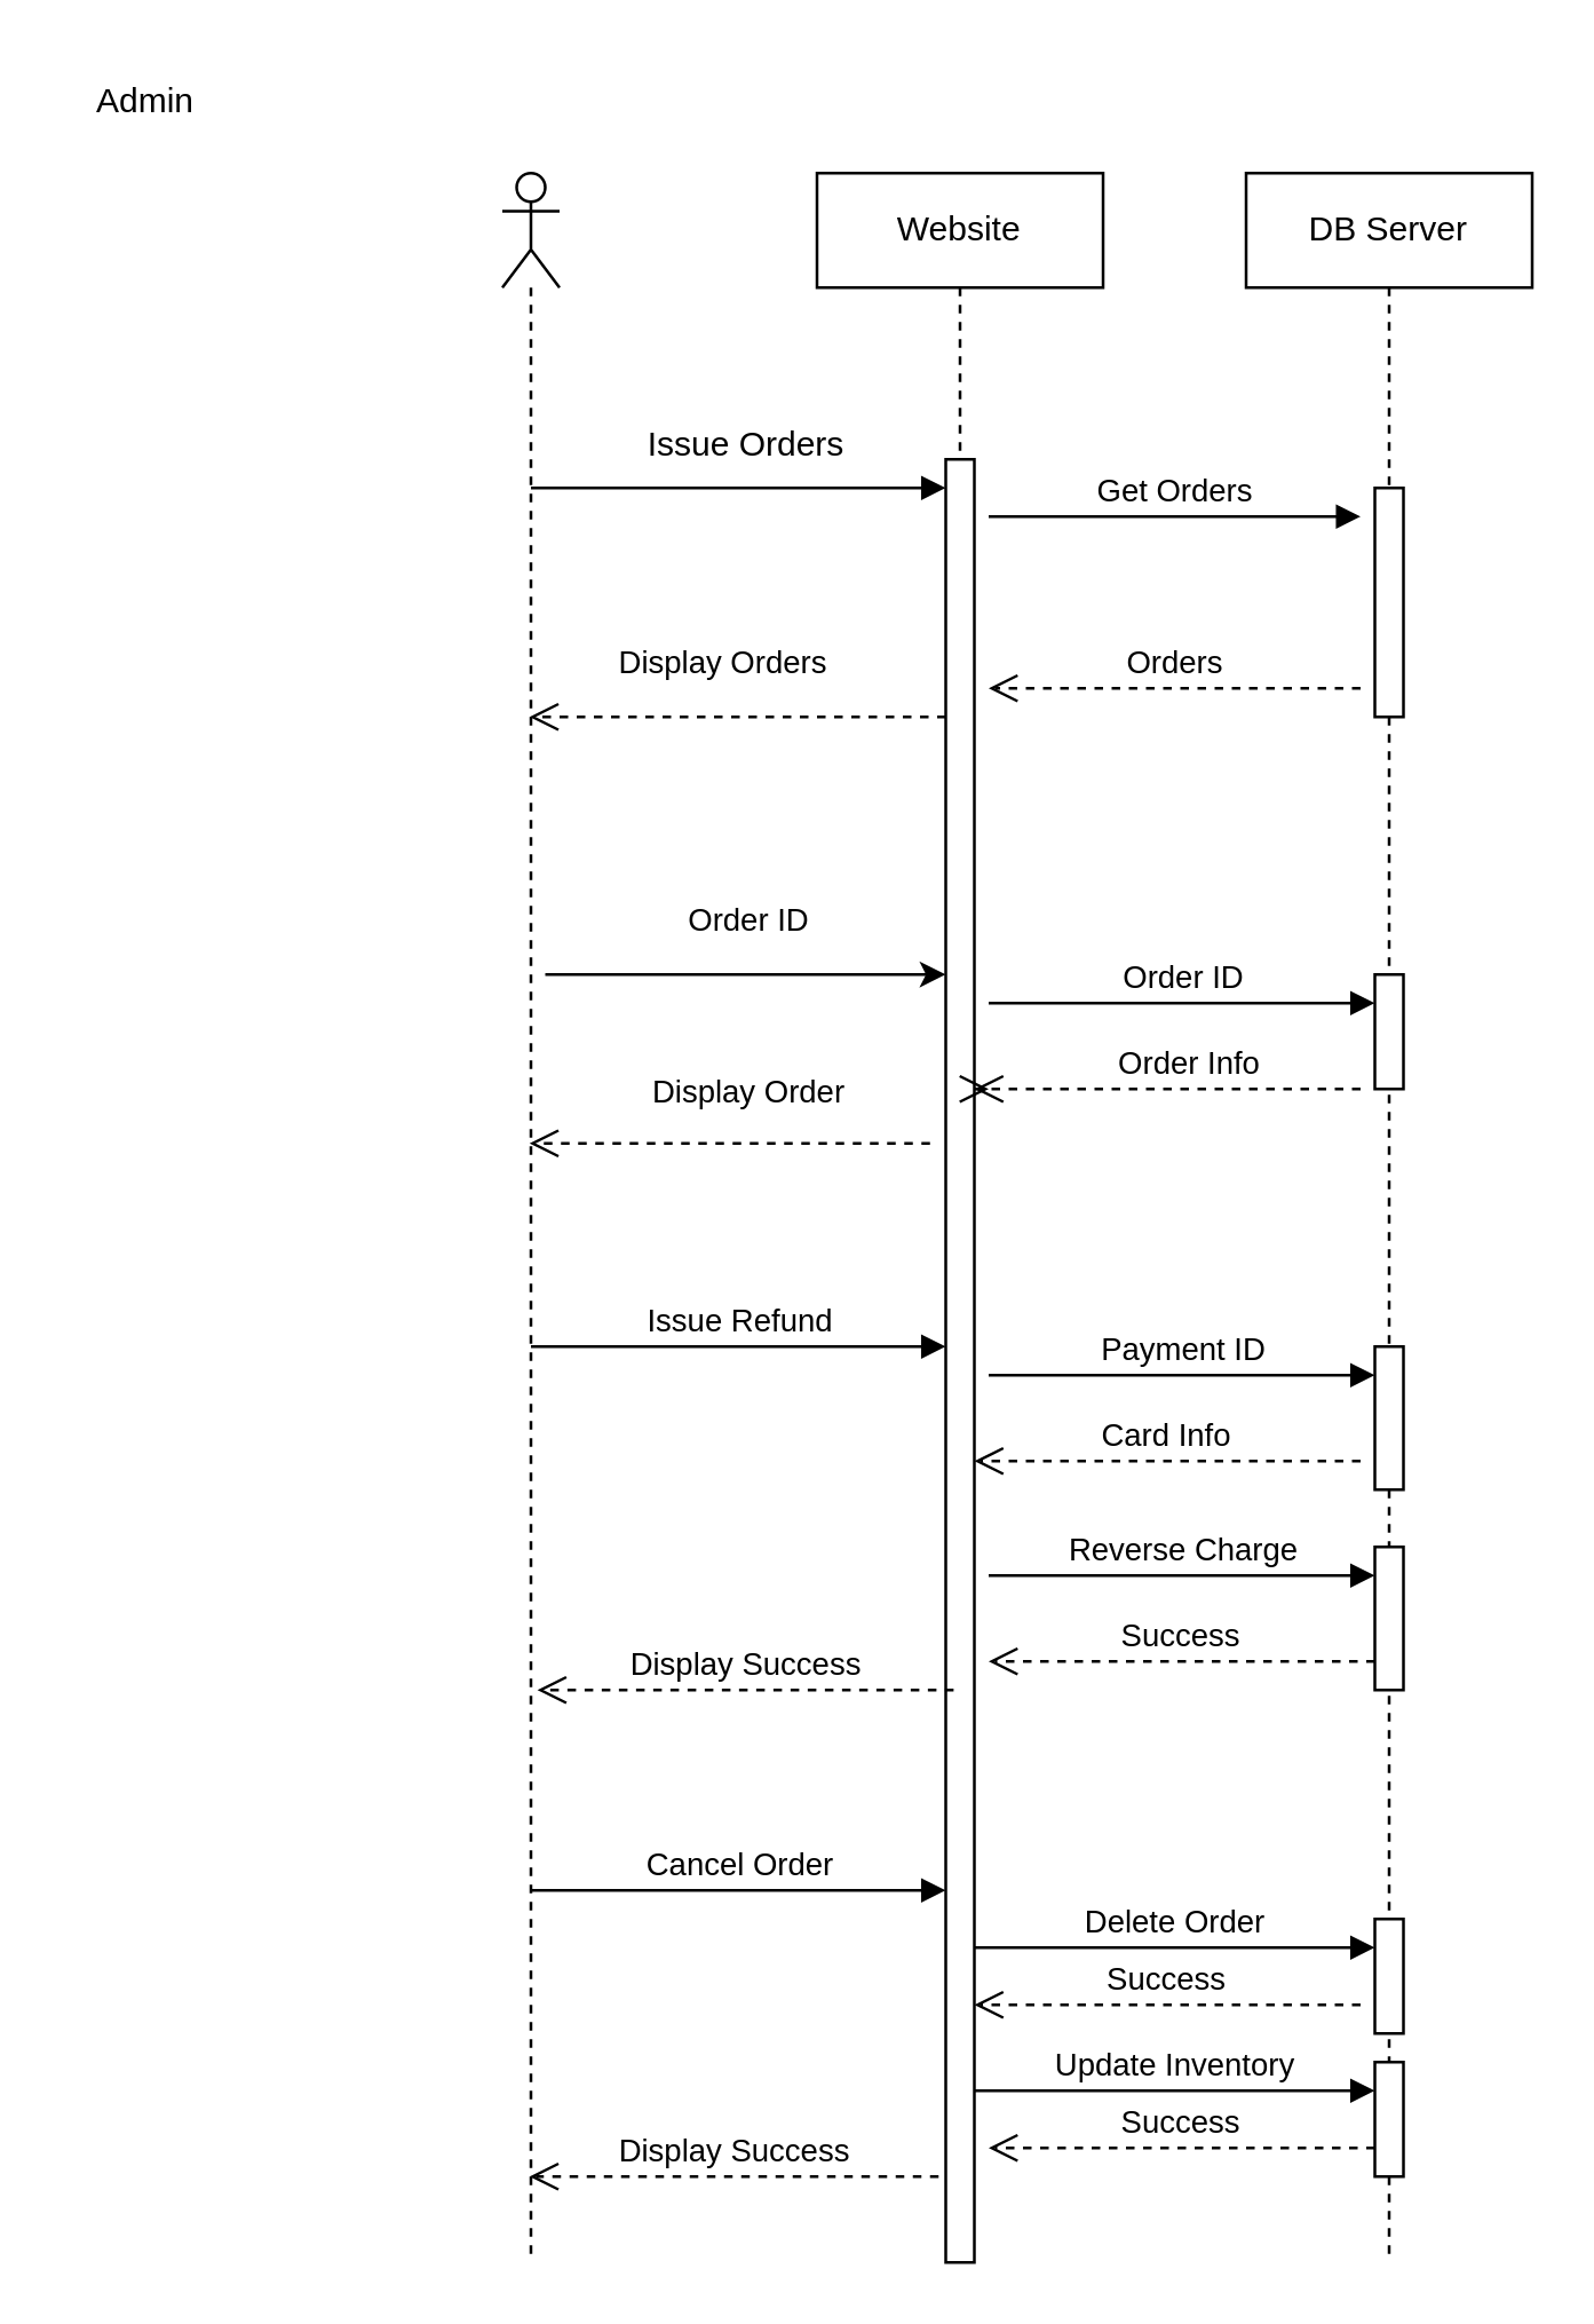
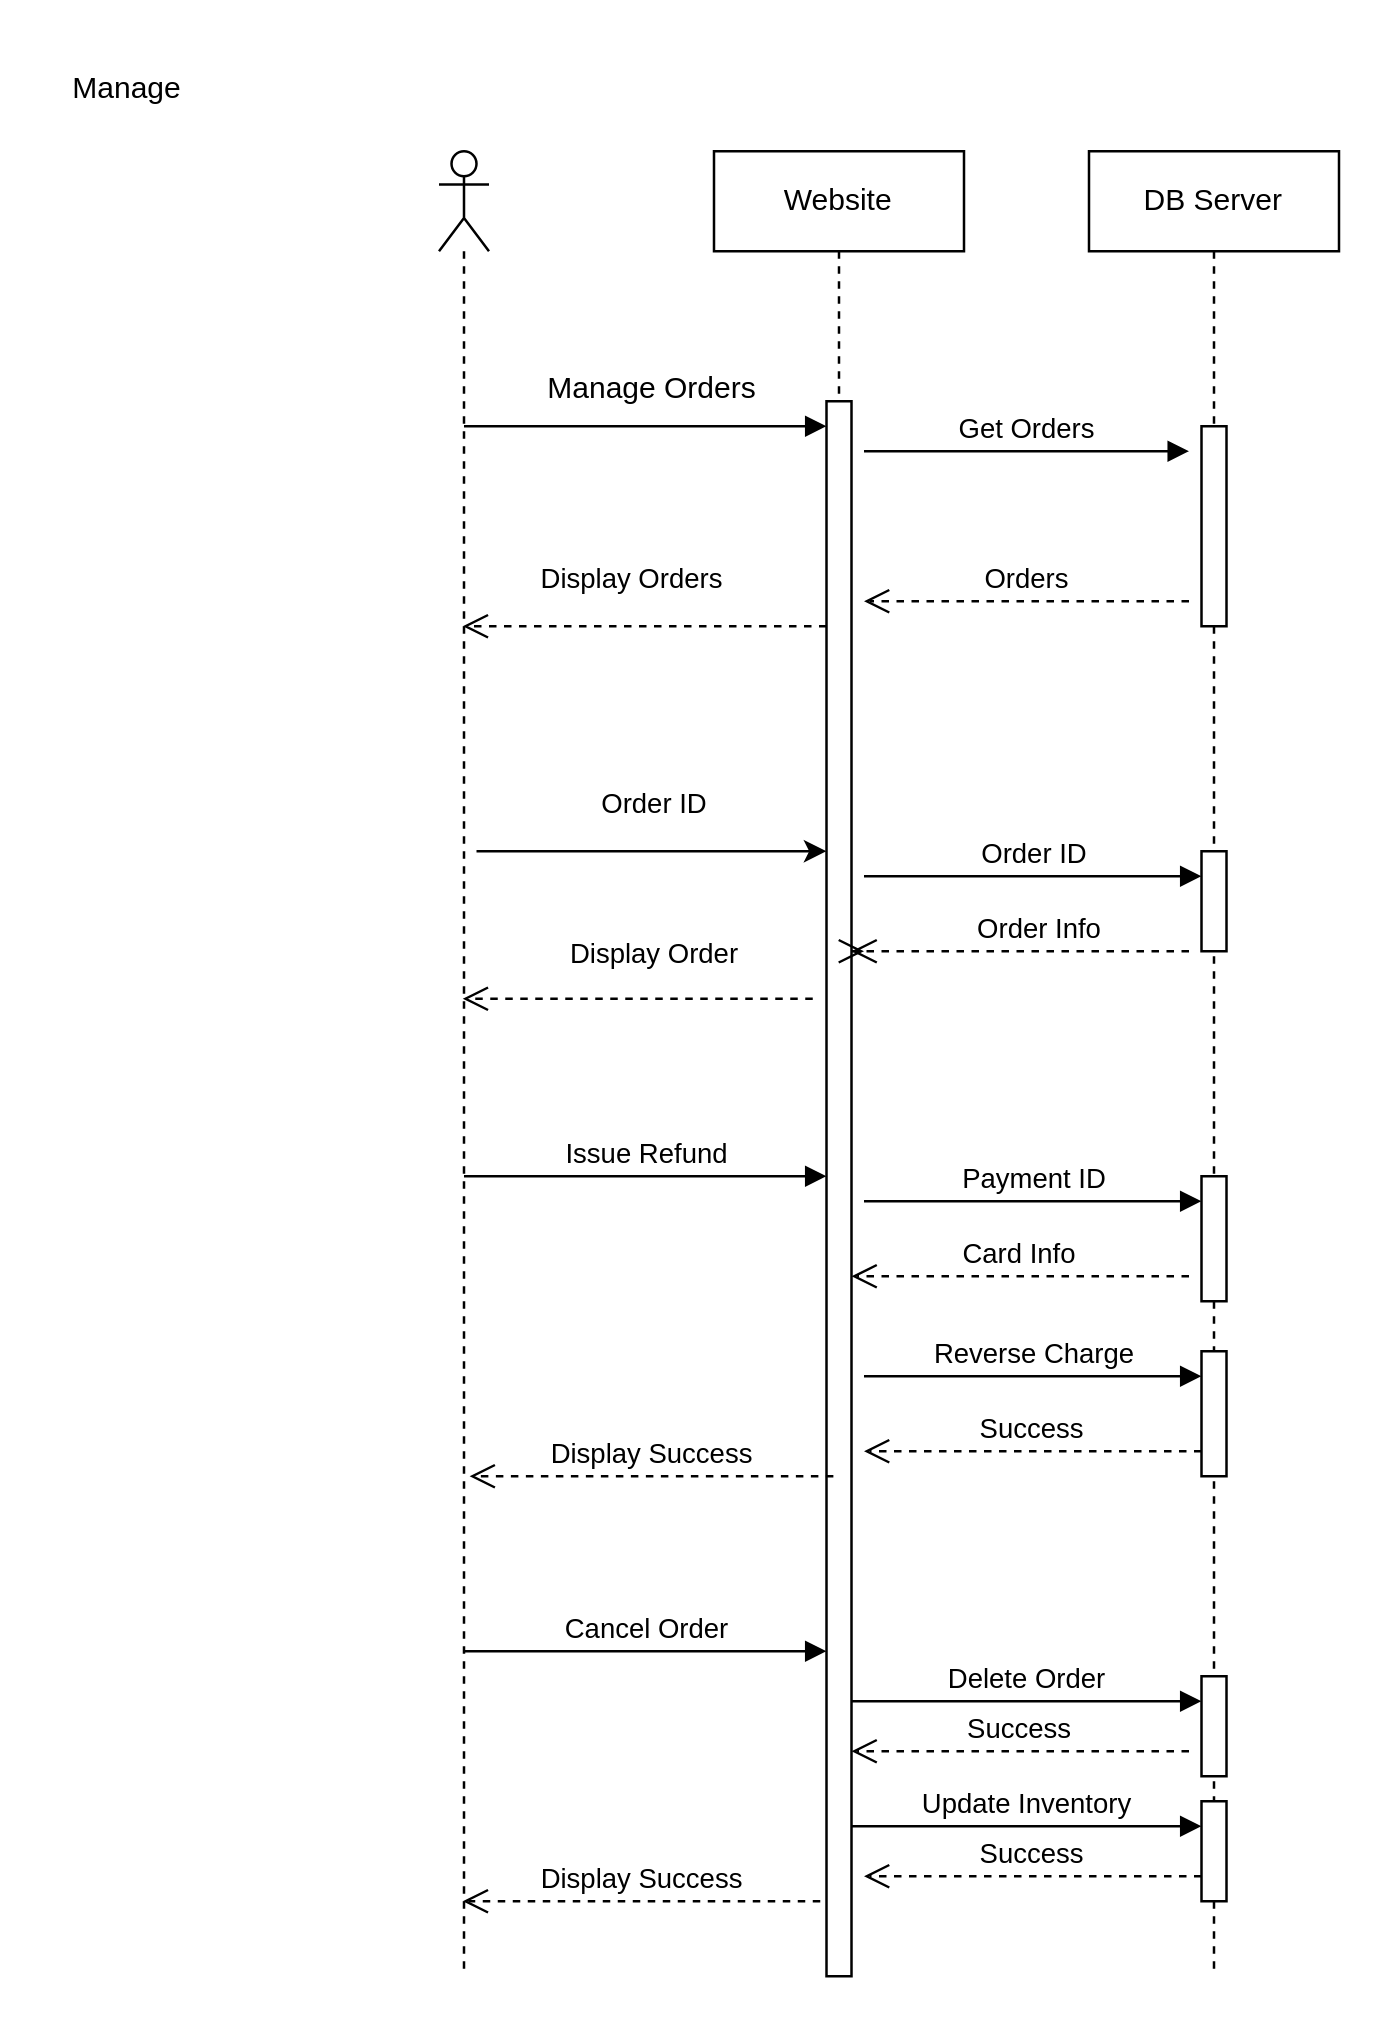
- <mxCell id="22" value="Admin" style="text;html=1;align=center;verticalAlign=middle;resizable=0;points=[];autosize=1;strokeColor=none;fillColor=none;" vertex="1" parent="1"><mxGeometry x="20" width="60" height="30" as="geometry" y="20" /></mxCell>
+ <mxCell id="22" value="Manage" style="text;html=1;align=center;verticalAlign=middle;resizable=0;points=[];autosize=1;strokeColor=none;fillColor=none;" vertex="1" parent="1"><mxGeometry x="20" width="60" height="30" as="geometry" y="20" /></mxCell>
- <mxCell id="23" value="&lt;div&gt;Issue Orders&lt;/div&gt;" style="text;html=1;align=center;verticalAlign=middle;resizable=0;points=[];autosize=1;strokeColor=none;fillColor=none;" vertex="1" parent="1"><mxGeometry x="205" y="140" width="110" height="30" as="geometry" /></mxCell>
+ <mxCell id="23" value="&lt;div&gt;Manage Orders&lt;/div&gt;" style="text;html=1;align=center;verticalAlign=middle;resizable=0;points=[];autosize=1;strokeColor=none;fillColor=none;" vertex="1" parent="1"><mxGeometry x="205" y="140" width="110" height="30" as="geometry" /></mxCell>
